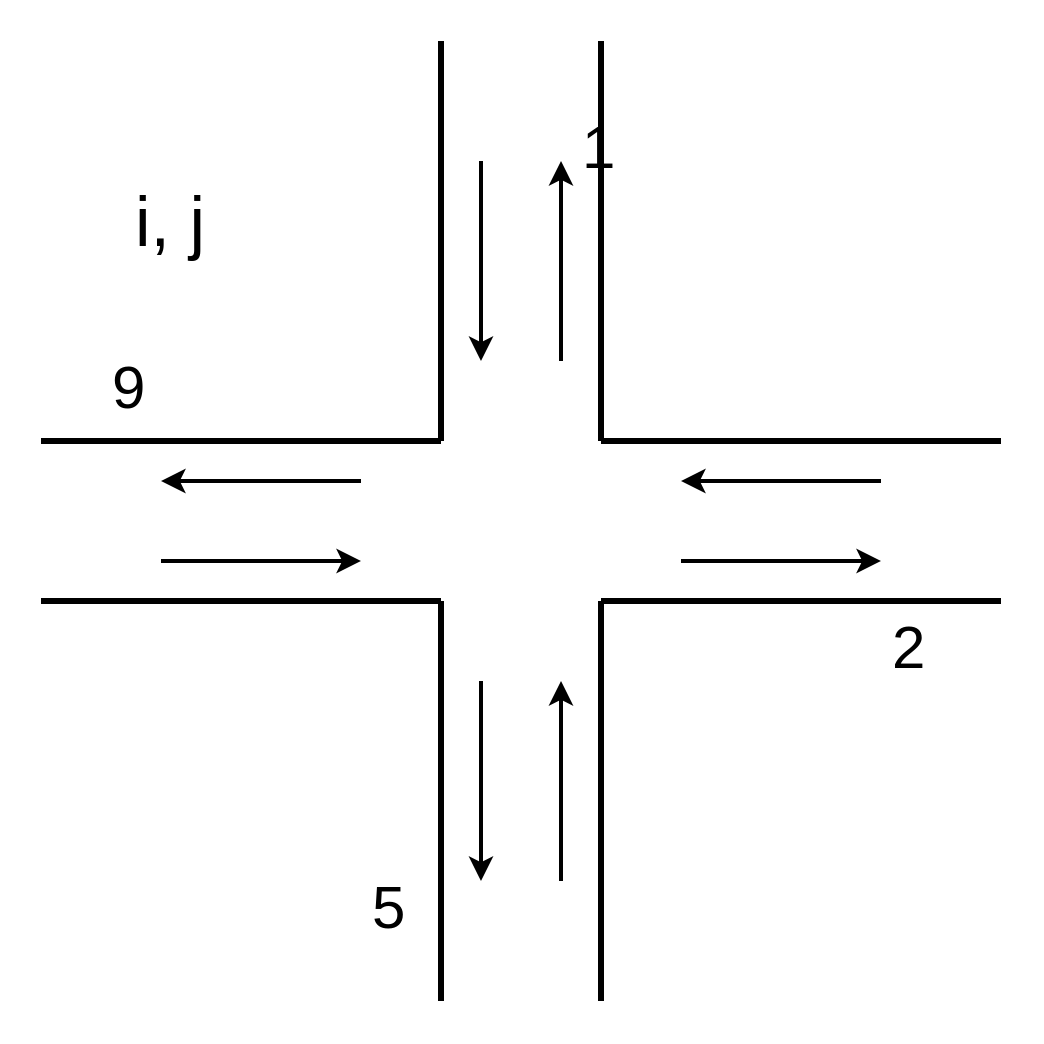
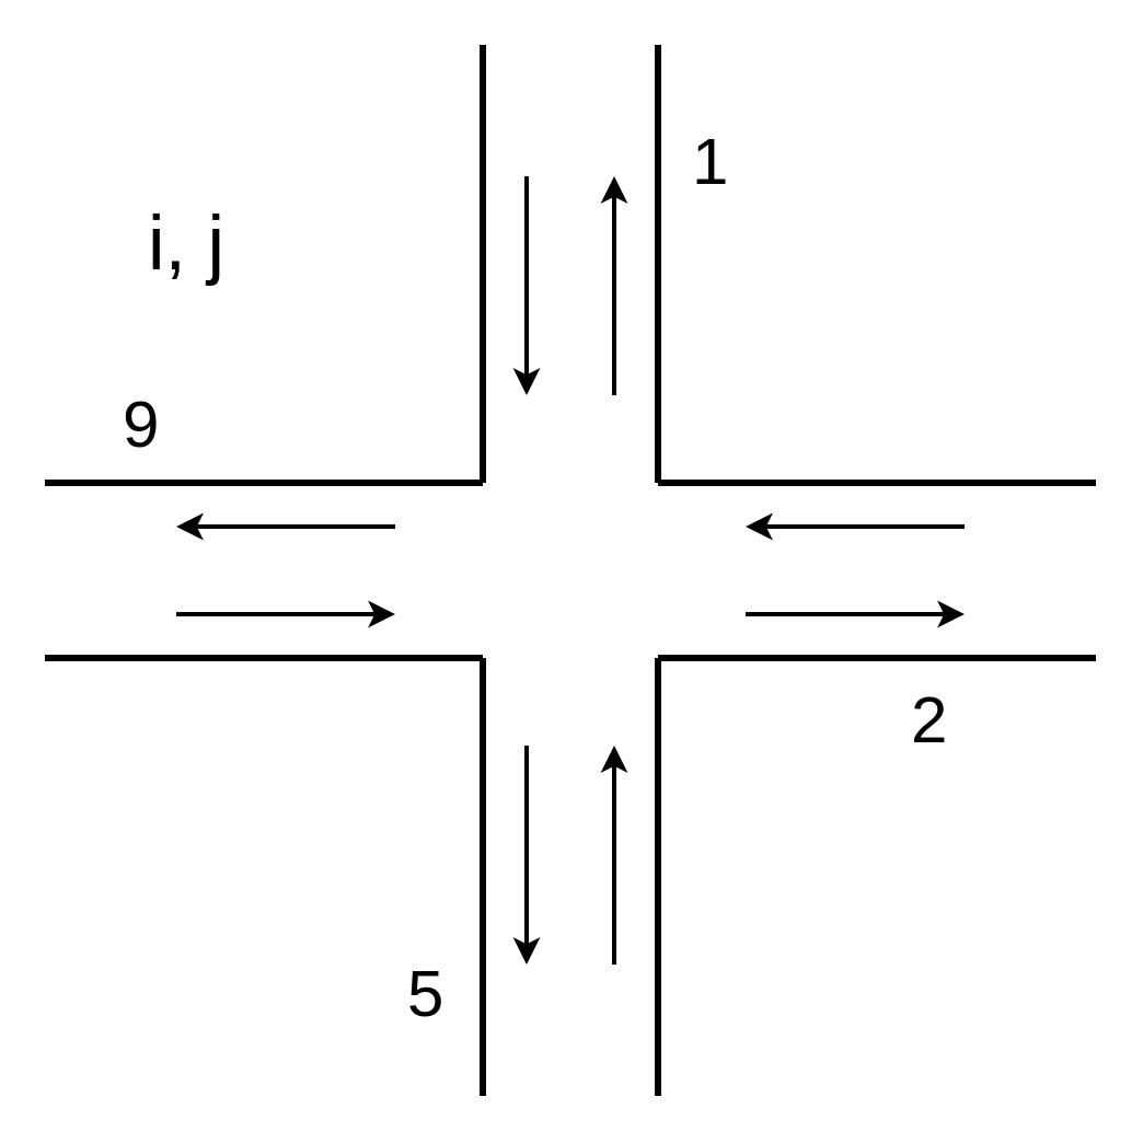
- <mxCell id="15" value="1" style="text;strokeColor=none;fillColor=none;align=left;verticalAlign=middle;spacingLeft=4;spacingRight=4;overflow=hidden;points=[[0,0.5],[1,0.5]];portConstraint=eastwest;rotatable=0;fontSize=30;" parent="1" vertex="1"><mxGeometry x="285" y="50" width="30" height="40" as="geometry" /></mxCell>
+ <mxCell id="15" value="1" style="text;strokeColor=none;fillColor=none;align=left;verticalAlign=middle;spacingLeft=4;spacingRight=4;overflow=hidden;points=[[0,0.5],[1,0.5]];portConstraint=eastwest;rotatable=0;fontSize=30;" parent="1" vertex="1"><mxGeometry x="310" y="50" width="30" height="40" as="geometry" /></mxCell>
- <mxCell id="16" value="2" style="text;strokeColor=none;fillColor=none;align=left;verticalAlign=middle;spacingLeft=4;spacingRight=4;overflow=hidden;points=[[0,0.5],[1,0.5]];portConstraint=eastwest;rotatable=0;fontSize=30;" parent="1" vertex="1"><mxGeometry x="440" y="300" width="30" height="40" as="geometry" /></mxCell>
+ <mxCell id="16" value="2" style="text;strokeColor=none;fillColor=none;align=left;verticalAlign=middle;spacingLeft=4;spacingRight=4;overflow=hidden;points=[[0,0.5],[1,0.5]];portConstraint=eastwest;rotatable=0;fontSize=30;" parent="1" vertex="1"><mxGeometry x="410" y="305" width="30" height="40" as="geometry" /></mxCell>
